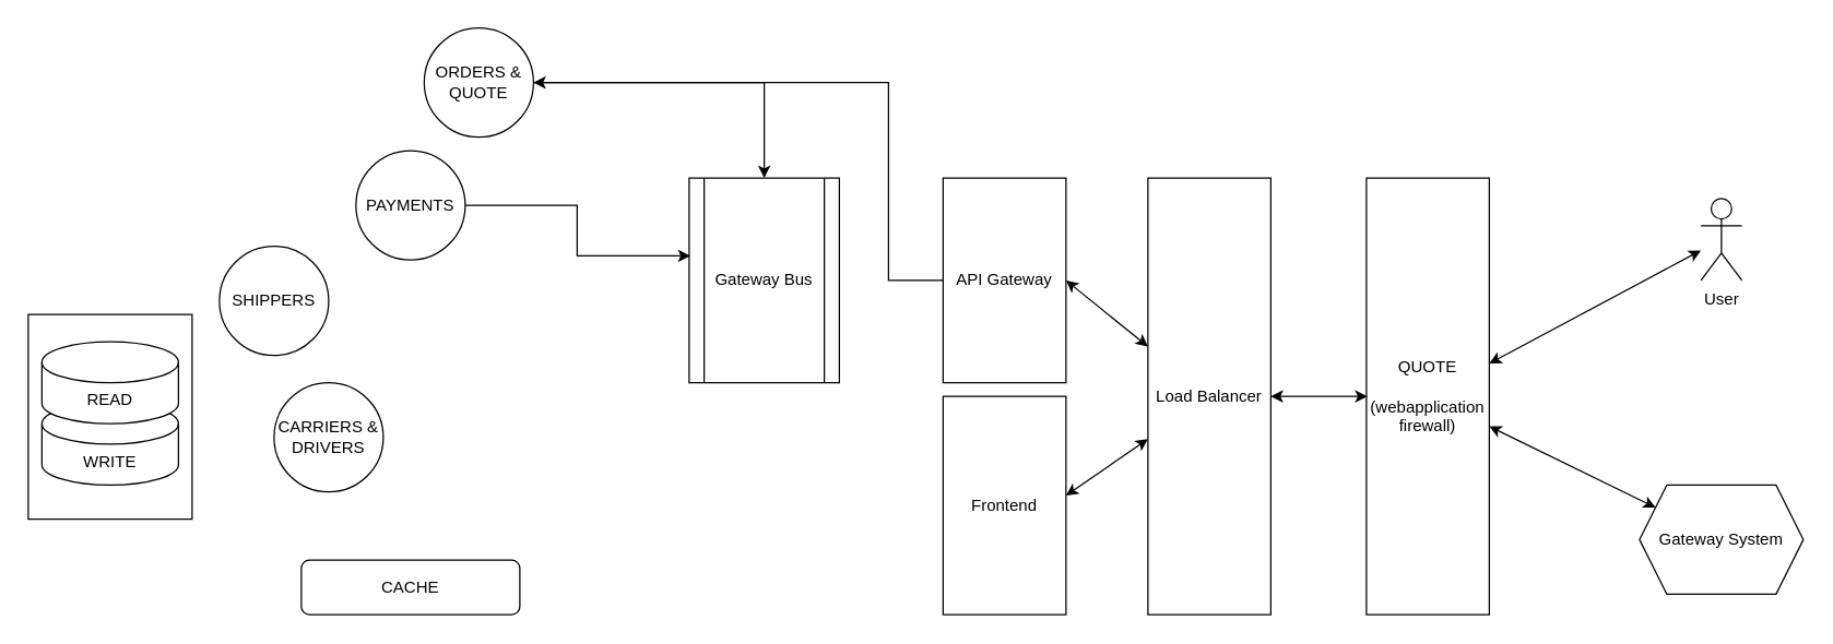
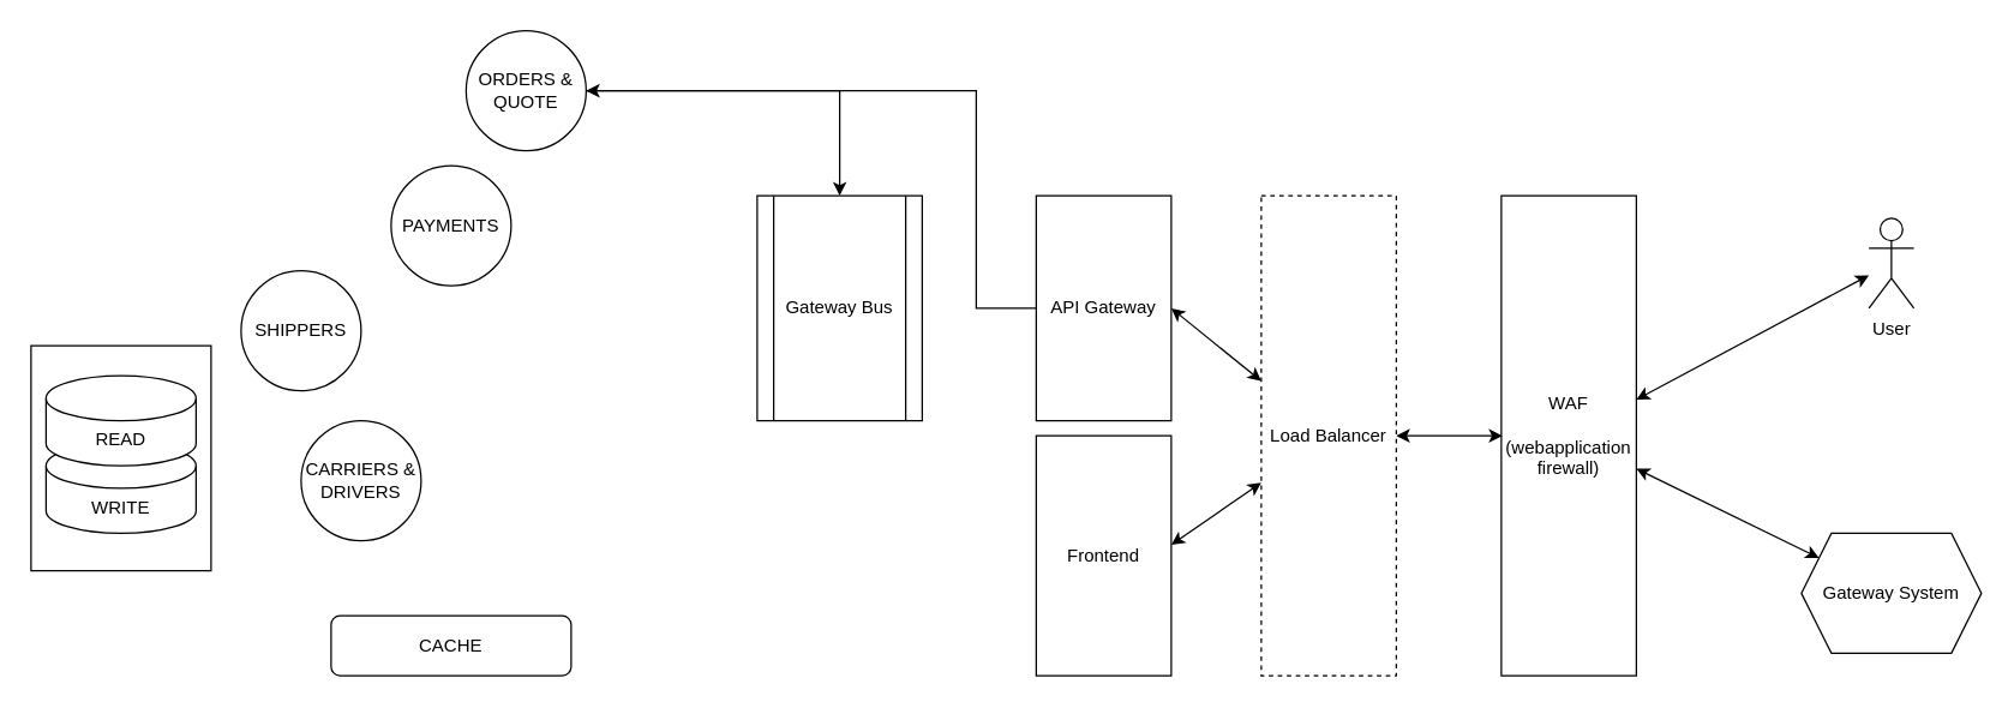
- <mxCell id="25" style="edgeStyle=orthogonalEdgeStyle;rounded=0;orthogonalLoop=1;jettySize=auto;html=1;entryX=0.008;entryY=0.38;entryDx=0;entryDy=0;entryPerimeter=0;" edge="1" parent="1" source="14" target="9"><mxGeometry relative="1" as="geometry" /></mxCell>
- <mxCell id="5" value="Load Balancer" style="rounded=0;whiteSpace=wrap;html=1;" vertex="1" parent="1"><mxGeometry x="840" y="130" width="90" height="320" as="geometry" /></mxCell>
+ <mxCell id="5" value="Load Balancer" style="rounded=0;whiteSpace=wrap;html=1;dashed=1;" vertex="1" parent="1"><mxGeometry x="840" y="130" width="90" height="320" as="geometry" /></mxCell>
- <mxCell id="4" value="QUOTE&lt;br&gt;&lt;br&gt;(webapplication&lt;div&gt;firewall)&lt;/div&gt;" style="rounded=0;whiteSpace=wrap;html=1;" vertex="1" parent="1"><mxGeometry x="1000" y="130" width="90" height="320" as="geometry" /></mxCell>
+ <mxCell id="4" value="WAF&lt;br&gt;&lt;br&gt;(webapplication&lt;div&gt;firewall)&lt;/div&gt;" style="rounded=0;whiteSpace=wrap;html=1;" vertex="1" parent="1"><mxGeometry x="1000" y="130" width="90" height="320" as="geometry" /></mxCell>
